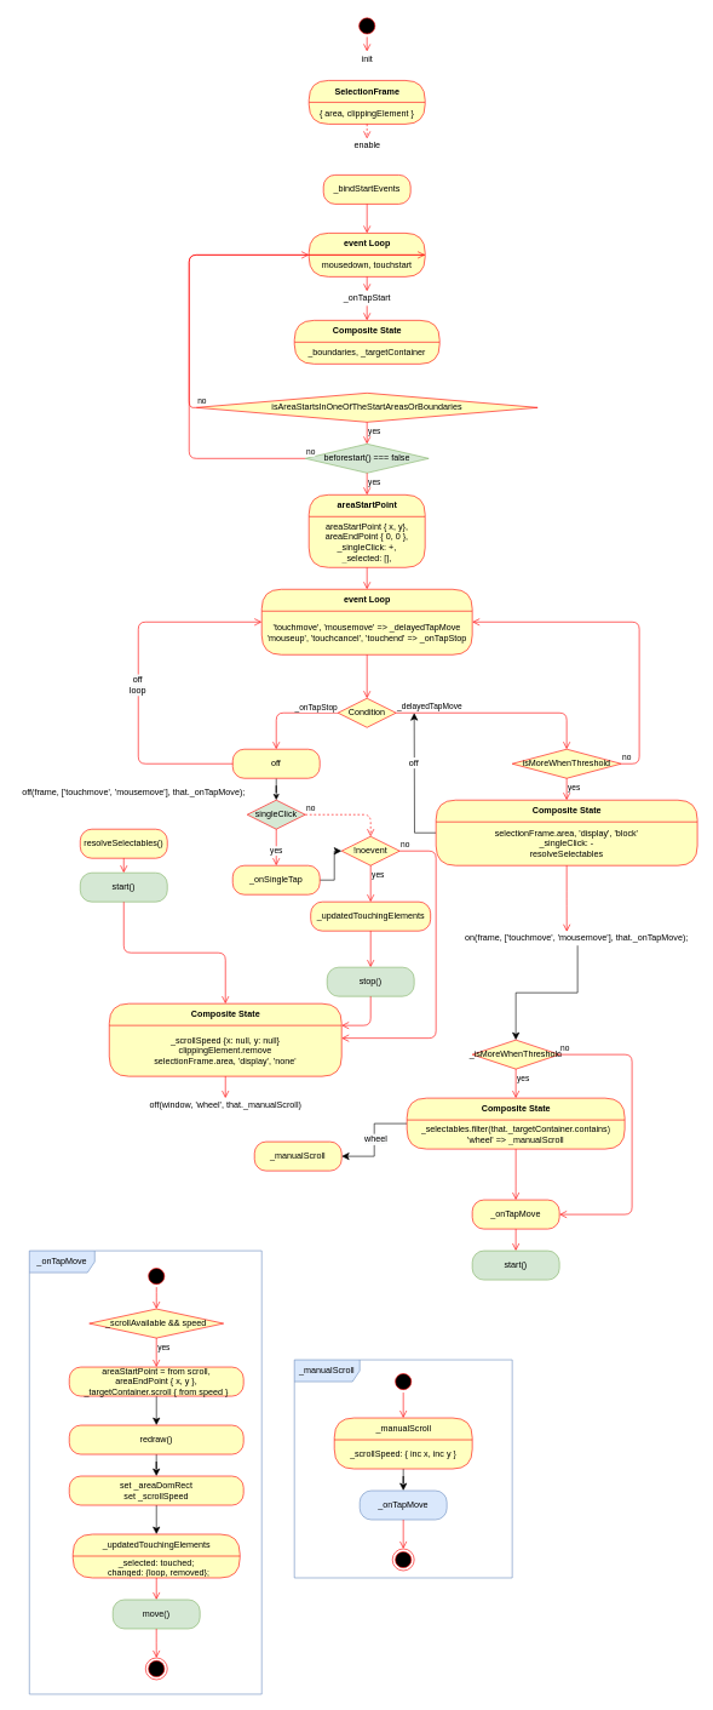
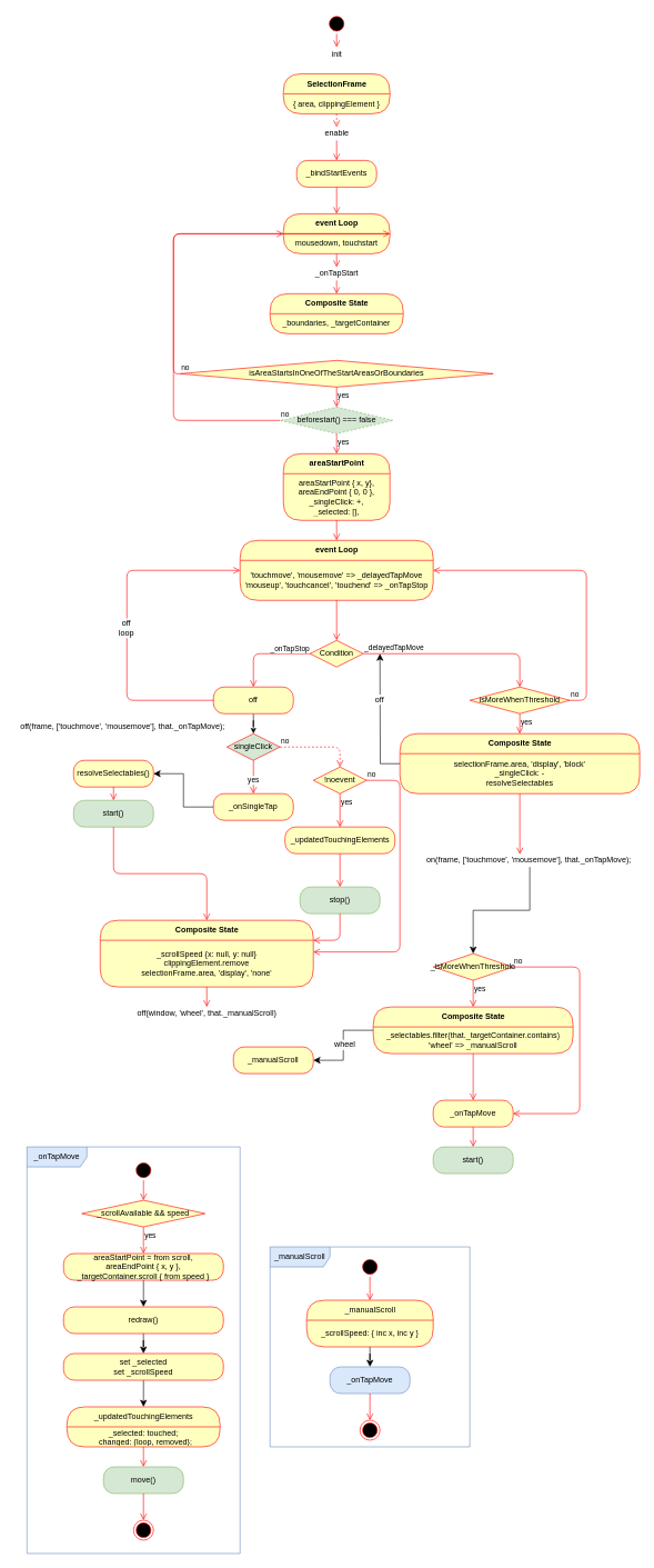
+ <mxCell id="6" value="" style="edgeStyle=orthogonalEdgeStyle;html=1;verticalAlign=bottom;endArrow=open;endSize=8;strokeColor=#ff0000;exitX=0.5;exitY=1;exitDx=0;exitDy=0;entryX=0.5;entryY=0;entryDx=0;entryDy=0;" edge="1" source="9" parent="1" target="11"><mxGeometry relative="1" as="geometry"><mxPoint x="505" y="240" as="targetPoint" /></mxGeometry></mxCell>
- <mxCell id="23" value="beforestart() === false" style="rhombus;whiteSpace=wrap;html=1;fillColor=#d5e8d4;strokeColor=#82b366;" vertex="1" parent="1"><mxGeometry x="420" y="610" width="170" height="40" as="geometry" /></mxCell>
+ <mxCell id="23" value="beforestart() === false" style="rhombus;whiteSpace=wrap;html=1;fillColor=#d5e8d4;strokeColor=#82b366;dashed=1;" vertex="1" parent="1"><mxGeometry x="420" y="610" width="170" height="40" as="geometry" /></mxCell>
- <mxCell id="44" value="" style="edgeStyle=orthogonalEdgeStyle;rounded=0;orthogonalLoop=1;jettySize=auto;html=1;endSize=8;" edge="1" parent="1" source="45" target="48"><mxGeometry relative="1" as="geometry"><mxPoint x="260" y="1170" as="targetPoint" /></mxGeometry></mxCell>
+ <mxCell id="44" value="" style="edgeStyle=orthogonalEdgeStyle;rounded=0;orthogonalLoop=1;jettySize=auto;html=1;endSize=8;entryX=1;entryY=0.5;entryDx=0;entryDy=0;" edge="1" parent="1" source="45" target="95"><mxGeometry relative="1" as="geometry"><mxPoint x="260" y="1170" as="targetPoint" /></mxGeometry></mxCell>
- <mxCell id="75" value="set _areaDomRect&lt;br&gt;set _scrollSpeed" style="rounded=1;whiteSpace=wrap;html=1;arcSize=40;fontColor=#000000;fillColor=#ffffc0;strokeColor=#ff0000;" vertex="1" parent="1"><mxGeometry x="94.94" y="2030" width="240" height="40" as="geometry" /></mxCell>
+ <mxCell id="75" value="set _selected&lt;br&gt;set _scrollSpeed" style="rounded=1;whiteSpace=wrap;html=1;arcSize=40;fontColor=#000000;fillColor=#ffffc0;strokeColor=#ff0000;" vertex="1" parent="1"><mxGeometry x="94.94" y="2030" width="240" height="40" as="geometry" /></mxCell>
